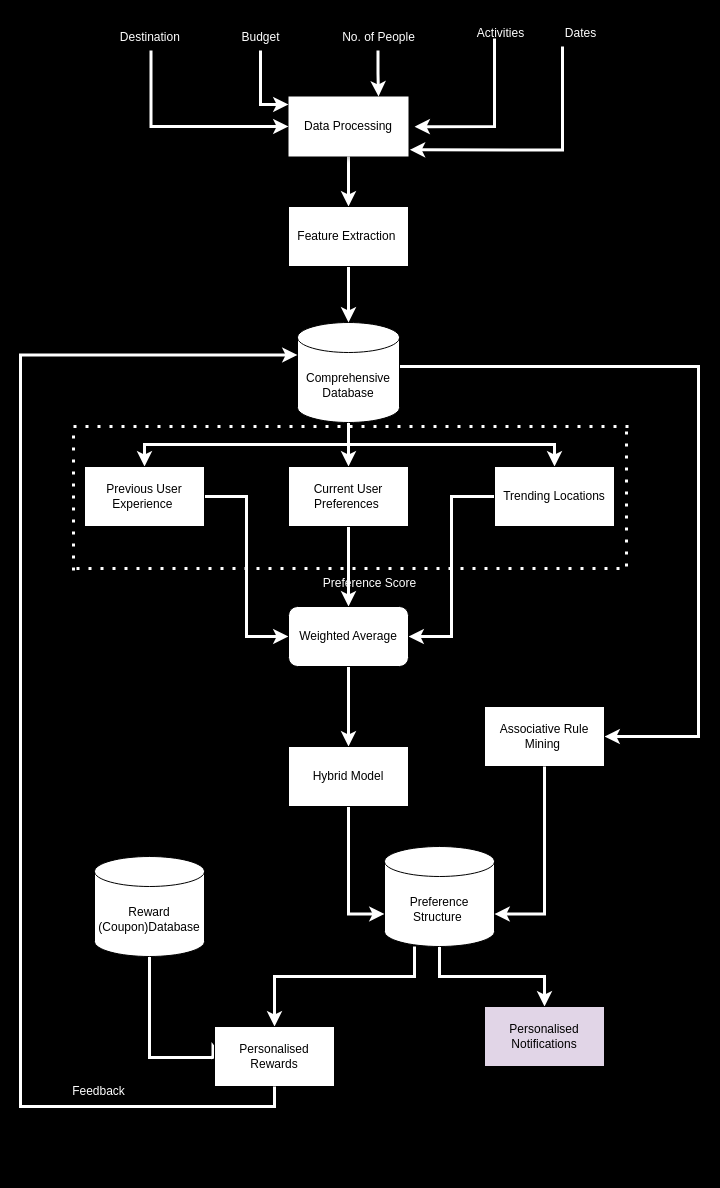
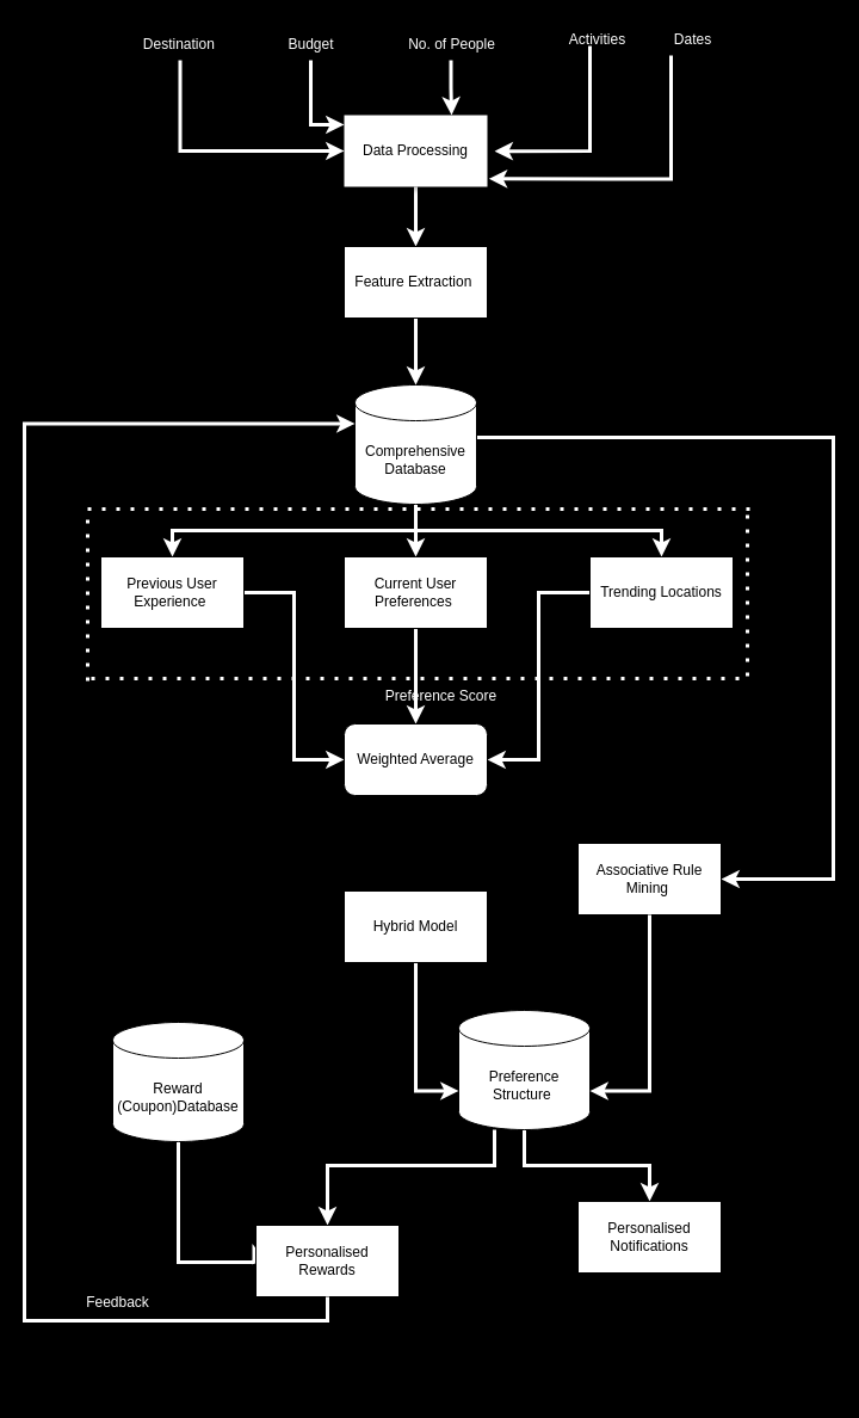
- <mxCell id="17" value="" style="edgeStyle=orthogonalEdgeStyle;rounded=0;orthogonalLoop=1;jettySize=auto;html=1;strokeColor=#FFFFFF;strokeWidth=3;" parent="1" source="18" target="21" edge="1"><mxGeometry relative="1" as="geometry" /></mxCell>
- <mxCell id="30" value="Personalised Notifications" style="rounded=0;whiteSpace=wrap;html=1;fillColor=#e1d5e7;" parent="1" vertex="1"><mxGeometry x="484" y="1006" width="120" height="60" as="geometry" /></mxCell>
+ <mxCell id="30" value="Personalised Notifications" style="rounded=0;whiteSpace=wrap;html=1;" parent="1" vertex="1"><mxGeometry x="484" y="1006" width="120" height="60" as="geometry" /></mxCell>
